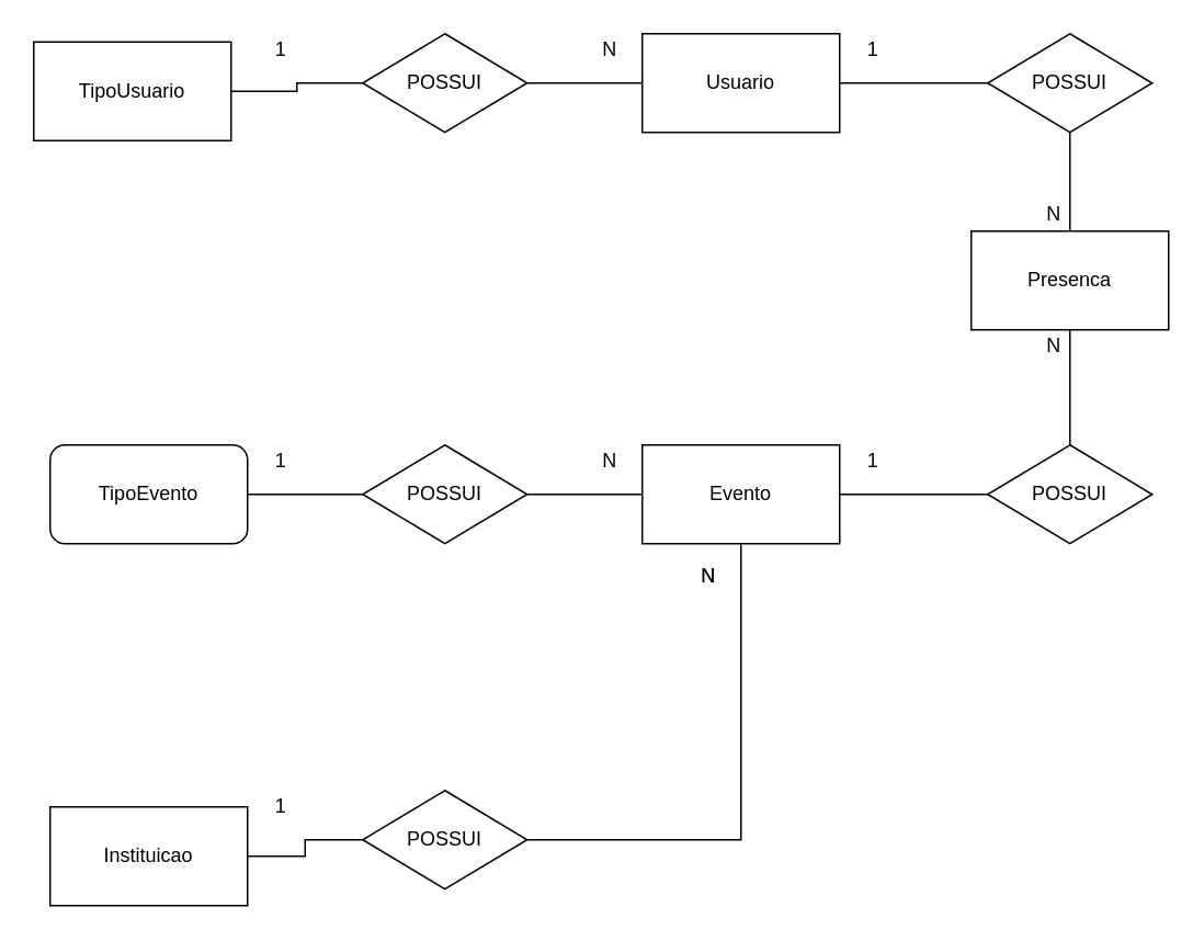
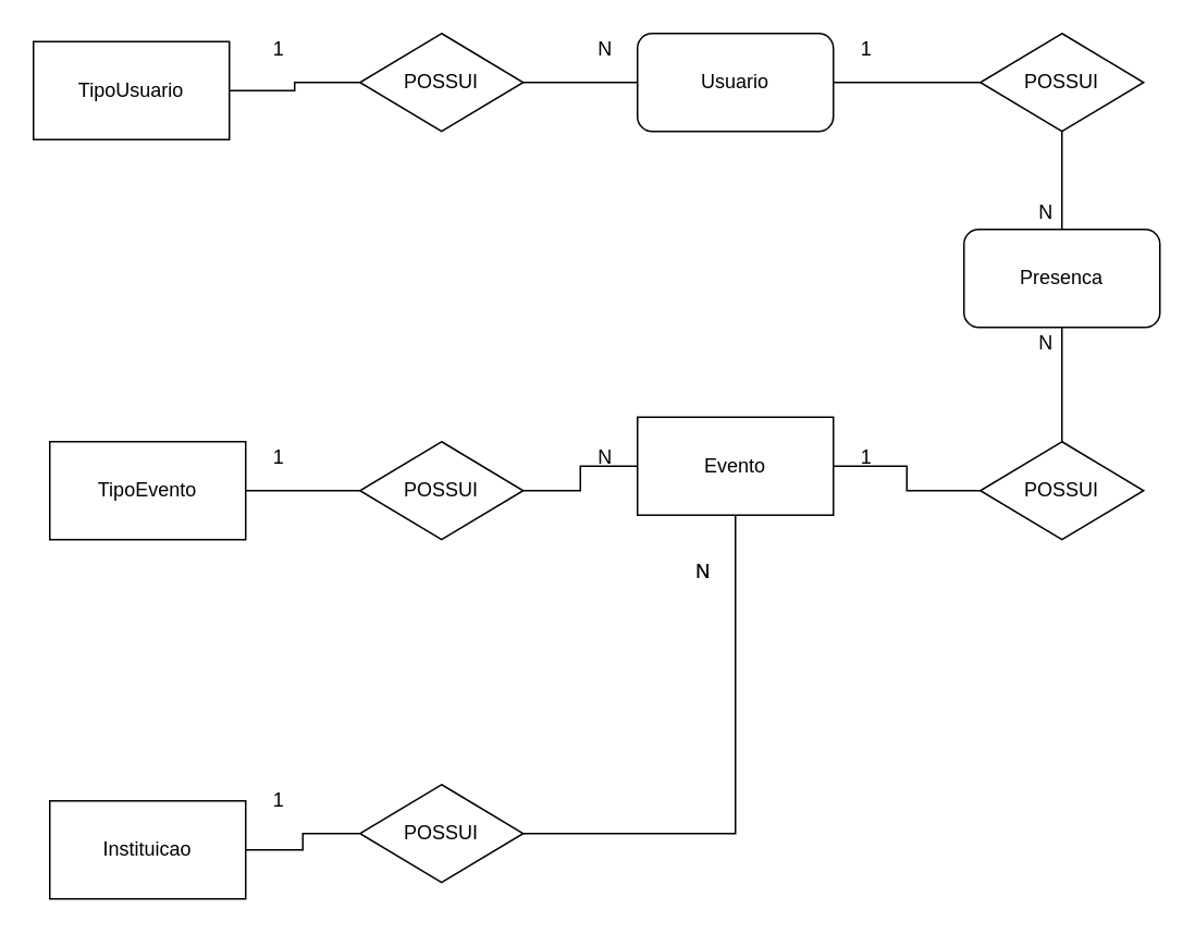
- <mxCell id="7" value="Usuario" style="rounded=0;whiteSpace=wrap;html=1;" vertex="1" parent="1"><mxGeometry x="390" y="20" width="120" height="60" as="geometry" /></mxCell>
+ <mxCell id="7" value="Usuario" style="whiteSpace=wrap;html=1;rounded=1;" vertex="1" parent="1"><mxGeometry x="390" y="20" width="120" height="60" as="geometry" /></mxCell>
- <mxCell id="12" value="Presenca" style="rounded=0;whiteSpace=wrap;html=1;" vertex="1" parent="1"><mxGeometry x="590" y="140" width="120" height="60" as="geometry" /></mxCell>
+ <mxCell id="12" value="Presenca" style="whiteSpace=wrap;html=1;rounded=1;" vertex="1" parent="1"><mxGeometry x="590" y="140" width="120" height="60" as="geometry" /></mxCell>
- <mxCell id="5" value="TipoEvento" style="whiteSpace=wrap;html=1;rounded=1;" vertex="1" parent="1"><mxGeometry x="30" y="270" width="120" height="60" as="geometry" /></mxCell>
+ <mxCell id="5" value="TipoEvento" style="rounded=0;whiteSpace=wrap;html=1;" vertex="1" parent="1"><mxGeometry x="30" y="270" width="120" height="60" as="geometry" /></mxCell>
- <mxCell id="10" value="Evento" style="rounded=0;whiteSpace=wrap;html=1;" vertex="1" parent="1"><mxGeometry x="390" y="270" width="120" height="60" as="geometry" /></mxCell>
+ <mxCell id="10" value="Evento" style="rounded=0;whiteSpace=wrap;html=1;" vertex="1" parent="1"><mxGeometry x="390" y="255" width="120" height="60" as="geometry" /></mxCell>
